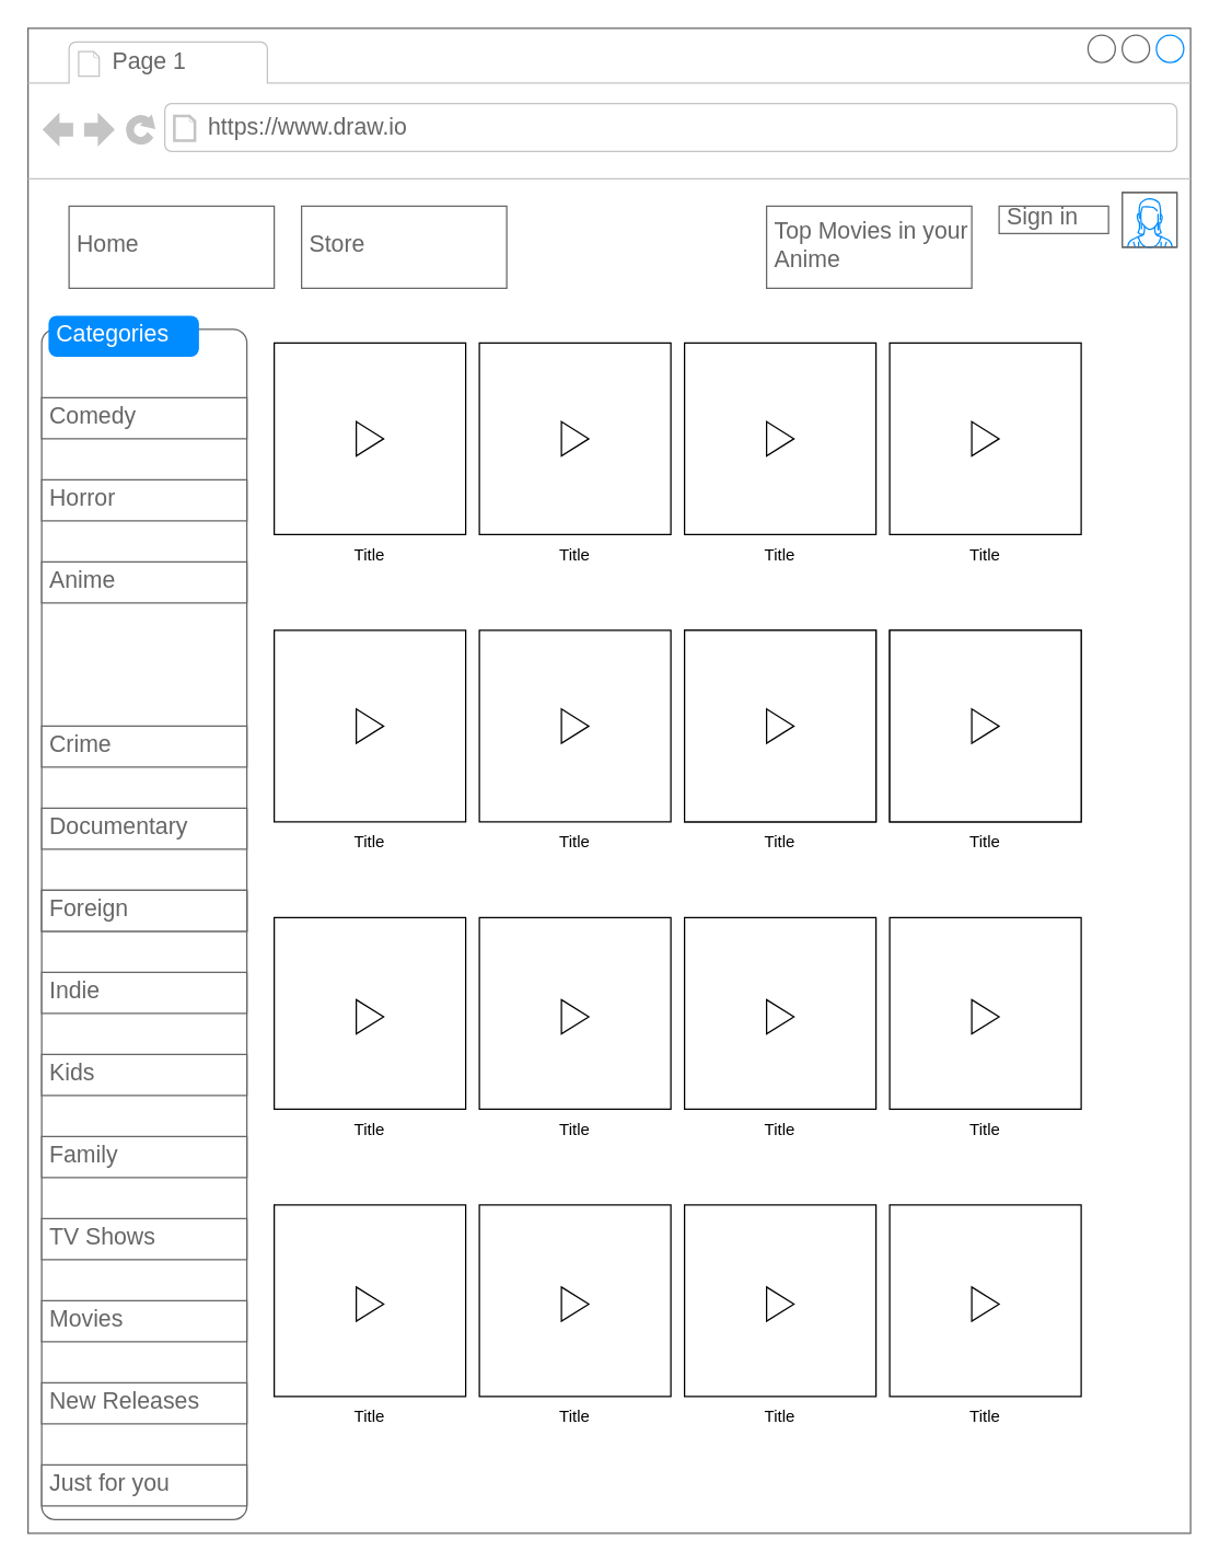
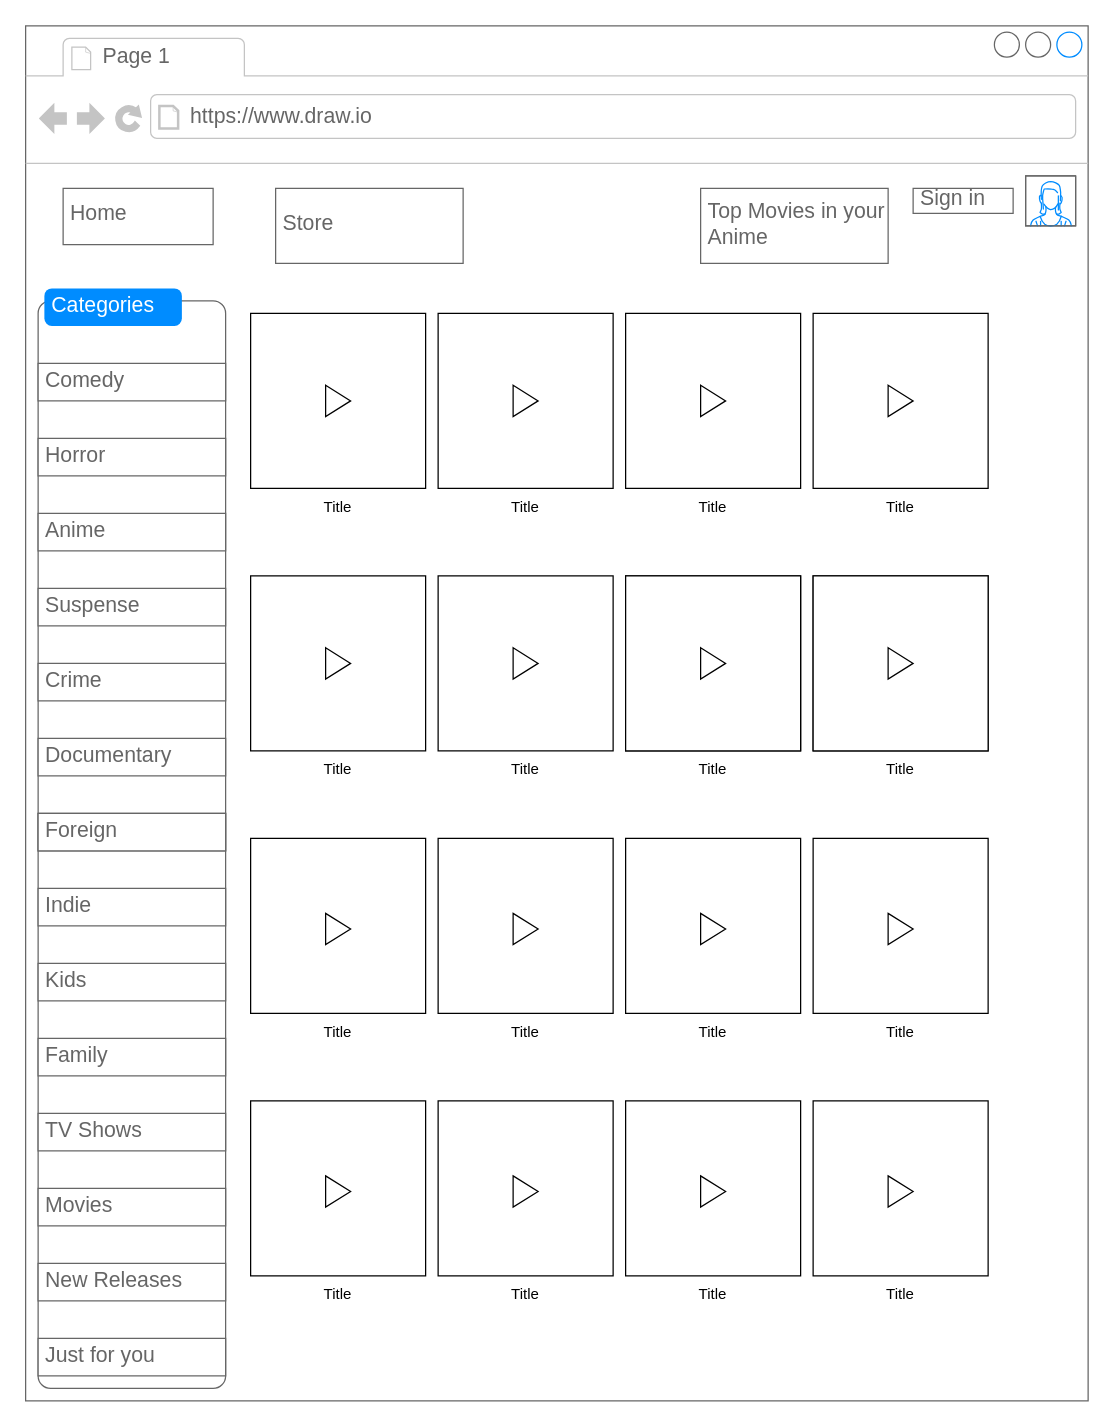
- <mxCell id="73" value="Home" style="strokeWidth=1;shadow=0;dashed=0;align=center;html=1;shape=mxgraph.mockup.text.textBox;fontColor=#666666;align=left;fontSize=17;spacingLeft=4;spacingTop=-3;whiteSpace=wrap;strokeColor=#666666;mainText=" vertex="1" parent="2"><mxGeometry x="30" y="130" width="150" height="60" as="geometry" /></mxCell>
+ <mxCell id="73" value="Home" style="strokeWidth=1;shadow=0;dashed=0;align=center;html=1;shape=mxgraph.mockup.text.textBox;fontColor=#666666;align=left;fontSize=17;spacingLeft=4;spacingTop=-3;whiteSpace=wrap;strokeColor=#666666;mainText=" vertex="1" parent="2"><mxGeometry x="30" y="130" width="120" height="45" as="geometry" /></mxCell>
+ <mxCell id="12" value="Suspense" style="strokeWidth=1;shadow=0;dashed=0;align=center;html=1;shape=mxgraph.mockup.text.textBox;fontColor=#666666;align=left;fontSize=17;spacingLeft=4;spacingTop=-3;whiteSpace=wrap;strokeColor=#666666;mainText=" vertex="1" parent="7"><mxGeometry y="240" width="150" height="30" as="geometry" /></mxCell>
